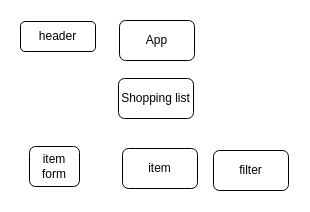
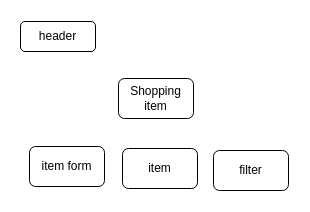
- <mxCell id="2" value="App" style="rounded=1;whiteSpace=wrap;html=1;" vertex="1" parent="1"><mxGeometry x="119" y="20" width="75" height="40" as="geometry" /></mxCell>
- <mxCell id="4" value="Shopping list" style="rounded=1;whiteSpace=wrap;html=1;" vertex="1" parent="1"><mxGeometry x="118" y="78" width="75" height="40" as="geometry" /></mxCell>
+ <mxCell id="4" value="Shopping item" style="rounded=1;whiteSpace=wrap;html=1;" vertex="1" parent="1"><mxGeometry x="118" y="78" width="75" height="40" as="geometry" /></mxCell>
- <mxCell id="5" value="item form" style="rounded=1;whiteSpace=wrap;html=1;" vertex="1" parent="1"><mxGeometry x="29" y="146" width="50" height="40" as="geometry" /></mxCell>
+ <mxCell id="5" value="item form" style="rounded=1;whiteSpace=wrap;html=1;" vertex="1" parent="1"><mxGeometry x="29" y="146" width="75" height="40" as="geometry" /></mxCell>
